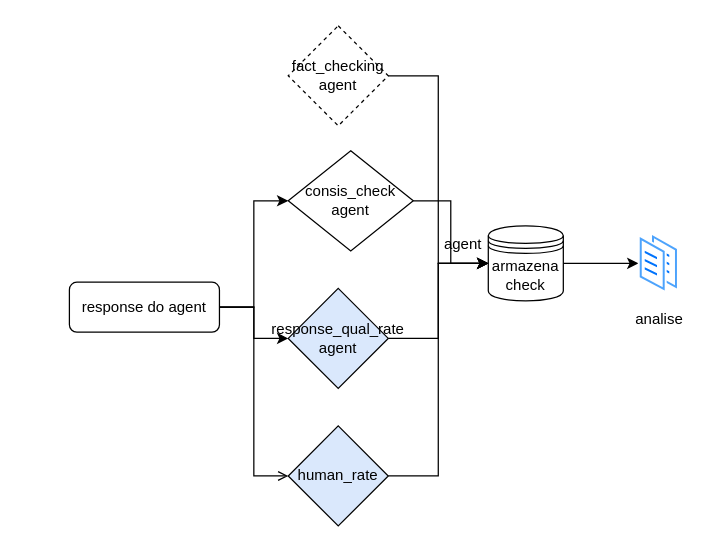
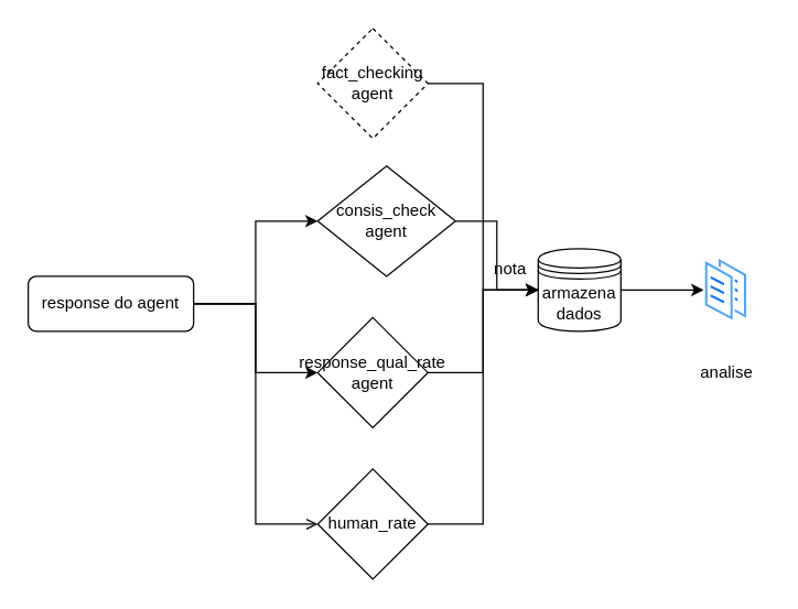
- <mxCell id="16" value="agent" style="text;html=1;align=center;verticalAlign=middle;whiteSpace=wrap;rounded=0;" vertex="1" parent="1"><mxGeometry x="340" y="180" width="60" height="30" as="geometry" /></mxCell>
+ <mxCell id="16" value="nota" style="text;html=1;align=center;verticalAlign=middle;whiteSpace=wrap;rounded=0;" vertex="1" parent="1"><mxGeometry x="340" y="180" width="60" height="30" as="geometry" /></mxCell>
- <mxCell id="7" value="armazena check" style="shape=datastore;whiteSpace=wrap;html=1;" vertex="1" parent="1"><mxGeometry x="390" y="180" width="60" height="60" as="geometry" /></mxCell>
+ <mxCell id="7" value="armazena dados" style="shape=datastore;whiteSpace=wrap;html=1;" vertex="1" parent="1"><mxGeometry x="390" y="180" width="60" height="60" as="geometry" /></mxCell>
- <mxCell id="5" value="response do agent" style="rounded=1;whiteSpace=wrap;html=1;fontSize=12;glass=0;strokeWidth=1;shadow=0;" parent="1" vertex="1"><mxGeometry x="55" y="225" width="120" height="40" as="geometry" /></mxCell>
+ <mxCell id="5" value="response do agent" style="rounded=1;whiteSpace=wrap;html=1;fontSize=12;glass=0;strokeWidth=1;shadow=0;" parent="1" vertex="1"><mxGeometry x="20" y="200" width="120" height="40" as="geometry" /></mxCell>
- <mxCell id="18" value="analise" style="text;html=1;align=center;verticalAlign=middle;whiteSpace=wrap;rounded=0;" vertex="1" parent="1"><mxGeometry x="496.5" y="240" width="60" height="30" as="geometry" /></mxCell>
+ <mxCell id="18" value="analise" style="text;html=1;align=center;verticalAlign=middle;whiteSpace=wrap;rounded=0;" vertex="1" parent="1"><mxGeometry x="496.5" y="255" width="60" height="30" as="geometry" /></mxCell>
- <mxCell id="13" value="response_qual_rate&lt;div&gt;agent&lt;/div&gt;" style="rhombus;whiteSpace=wrap;html=1;fillColor=#dae8fc;" vertex="1" parent="1"><mxGeometry x="230" y="230" width="80" height="80" as="geometry" /></mxCell>
+ <mxCell id="13" value="response_qual_rate&lt;div&gt;agent&lt;/div&gt;" style="rhombus;whiteSpace=wrap;html=1;" vertex="1" parent="1"><mxGeometry x="230" y="230" width="80" height="80" as="geometry" /></mxCell>
- <mxCell id="15" value="human_rate" style="rhombus;whiteSpace=wrap;html=1;fillColor=#dae8fc;" vertex="1" parent="1"><mxGeometry x="230" y="340" width="80" height="80" as="geometry" /></mxCell>
+ <mxCell id="15" value="human_rate" style="rhombus;whiteSpace=wrap;html=1;" vertex="1" parent="1"><mxGeometry x="230" y="340" width="80" height="80" as="geometry" /></mxCell>
